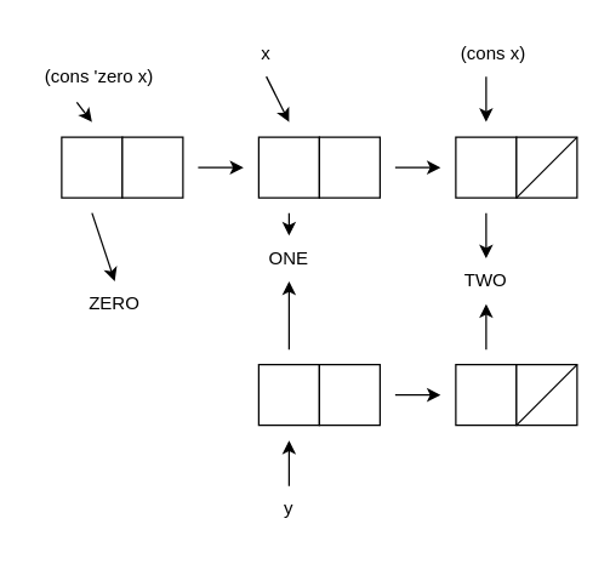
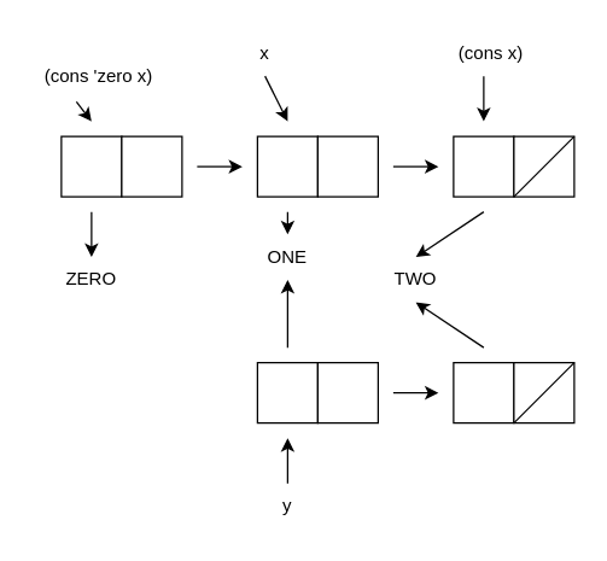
- <mxCell id="23" value="TWO" style="text;html=1;strokeColor=none;fillColor=none;align=center;verticalAlign=middle;whiteSpace=wrap;rounded=0;" vertex="1" parent="1"><mxGeometry x="300" y="170" width="40" height="30" as="geometry" /></mxCell>
+ <mxCell id="23" value="TWO" style="text;html=1;strokeColor=none;fillColor=none;align=center;verticalAlign=middle;whiteSpace=wrap;rounded=0;" vertex="1" parent="1"><mxGeometry x="255" y="170" width="40" height="30" as="geometry" /></mxCell>
- <mxCell id="7" value="ZERO" style="text;html=1;strokeColor=none;fillColor=none;align=center;verticalAlign=middle;whiteSpace=wrap;rounded=0;" vertex="1" parent="1"><mxGeometry x="55" y="185" width="40" height="30" as="geometry" /></mxCell>
+ <mxCell id="7" value="ZERO" style="text;html=1;strokeColor=none;fillColor=none;align=center;verticalAlign=middle;whiteSpace=wrap;rounded=0;" vertex="1" parent="1"><mxGeometry x="40" y="170" width="40" height="30" as="geometry" /></mxCell>
